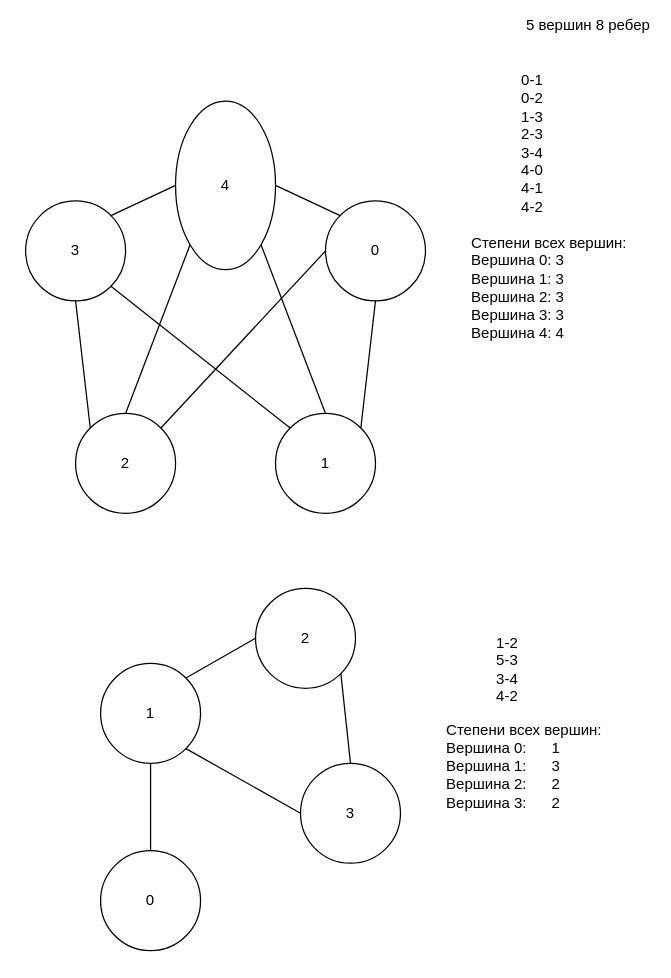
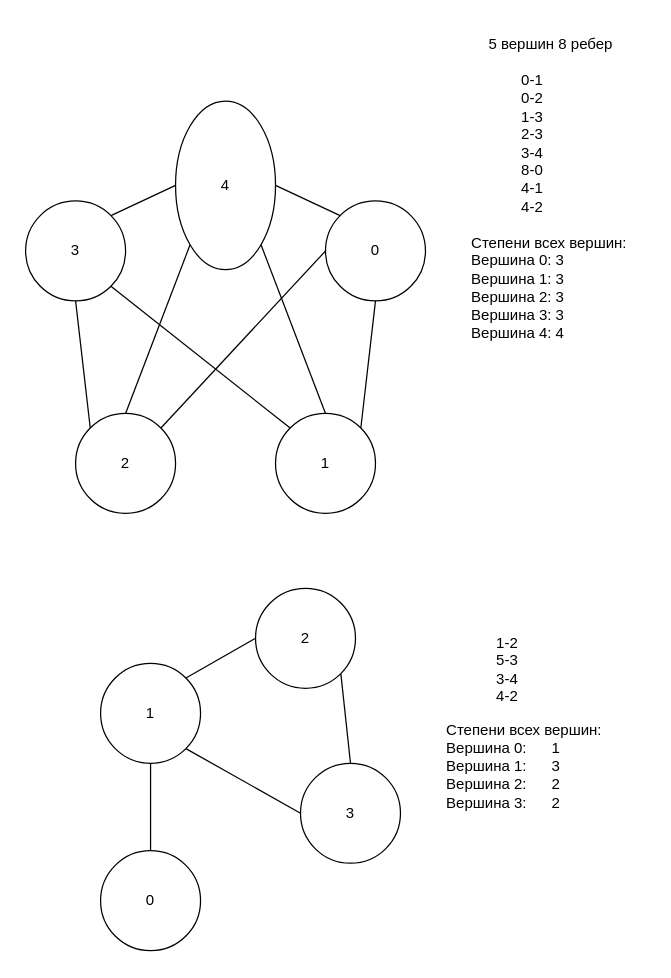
- <mxCell id="16" value="5 вершин 8 ребер" style="text;html=1;align=center;verticalAlign=middle;resizable=0;points=[];autosize=1;strokeColor=none;fillColor=none;" vertex="1" parent="1"><mxGeometry x="410" y="5" width="120" height="30" as="geometry" /></mxCell>
+ <mxCell id="16" value="5 вершин 8 ребер" style="text;html=1;align=center;verticalAlign=middle;resizable=0;points=[];autosize=1;strokeColor=none;fillColor=none;" vertex="1" parent="1"><mxGeometry x="380" y="20" width="120" height="30" as="geometry" /></mxCell>
- <mxCell id="7" value="0-1 &#10;0-2 &#10;1-3 &#10;2-3 &#10;3-4 &#10;4-0 &#10;4-1 &#10;4-2" style="text;whiteSpace=wrap;html=1;" vertex="1" parent="1"><mxGeometry x="415" width="50" height="140" as="geometry" y="50" /></mxCell>
+ <mxCell id="7" value="0-1 &#10;0-2 &#10;1-3 &#10;2-3 &#10;3-4 &#10;8-0 &#10;4-1 &#10;4-2" style="text;whiteSpace=wrap;html=1;" vertex="1" parent="1"><mxGeometry x="415" width="50" height="140" as="geometry" y="50" /></mxCell>
